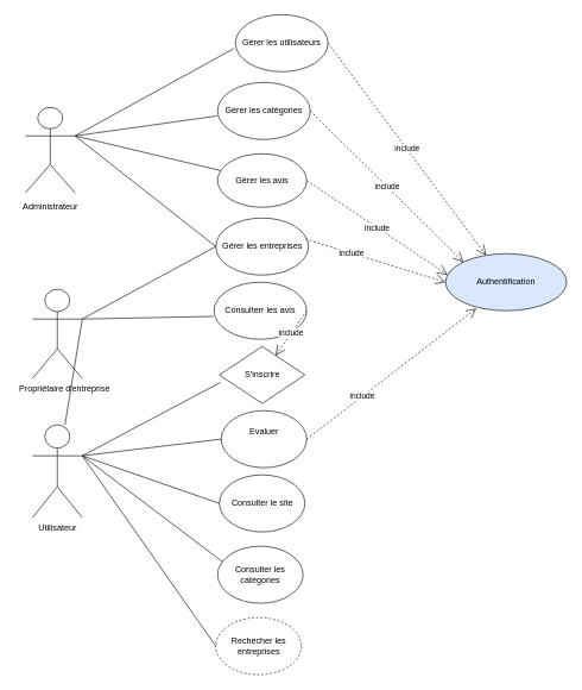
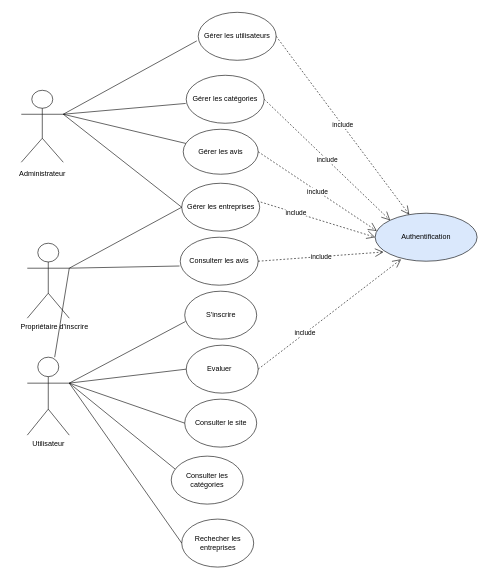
- <mxCell id="13" value="Gérer les catégories" style="ellipse;whiteSpace=wrap;html=1;" parent="1" vertex="1"><mxGeometry x="305" y="115" width="130" height="80" as="geometry" /></mxCell>
+ <mxCell id="13" value="Gérer les catégories" style="ellipse;whiteSpace=wrap;html=1;" parent="1" vertex="1"><mxGeometry x="310" y="125" width="130" height="80" as="geometry" /></mxCell>
- <mxCell id="7" value="include" style="endArrow=open;endSize=12;dashed=1;html=1;rounded=0;exitX=1;exitY=0.5;exitDx=0;exitDy=0;" parent="1" source="4" target="33" edge="1"><mxGeometry width="160" relative="1" as="geometry"><mxPoint x="465" y="275" as="sourcePoint" /><mxPoint x="625" y="275" as="targetPoint" /></mxGeometry></mxCell>
+ <mxCell id="7" value="include" style="endArrow=open;endSize=12;dashed=1;html=1;rounded=0;entryX=0.082;entryY=0.808;entryDx=0;entryDy=0;exitX=1;exitY=0.5;exitDx=0;exitDy=0;entryPerimeter=0;" parent="1" source="4" target="3" edge="1"><mxGeometry width="160" relative="1" as="geometry"><mxPoint x="465" y="275" as="sourcePoint" /><mxPoint x="625" y="275" as="targetPoint" /></mxGeometry></mxCell>
- <mxCell id="33" value="S'inscrire" style="rhombus;whiteSpace=wrap;html=1;" vertex="1" parent="1"><mxGeometry x="307.5" y="485" width="120" height="80" as="geometry" /></mxCell>
+ <mxCell id="33" value="S'inscrire" style="ellipse;whiteSpace=wrap;html=1;" vertex="1" parent="1"><mxGeometry x="307.5" y="485" width="120" height="80" as="geometry" /></mxCell>
- <mxCell id="17" value="&amp;nbsp; &amp;nbsp; &amp;nbsp; Propriétaire d'entreprise" style="shape=umlActor;verticalLabelPosition=bottom;verticalAlign=top;html=1;outlineConnect=0;" parent="1" vertex="1"><mxGeometry x="45" y="405" width="70" height="125" as="geometry" /></mxCell>
+ <mxCell id="17" value="&amp;nbsp; &amp;nbsp; &amp;nbsp; Propriétaire d'inscrire" style="shape=umlActor;verticalLabelPosition=bottom;verticalAlign=top;html=1;outlineConnect=0;" parent="1" vertex="1"><mxGeometry x="45" y="405" width="70" height="125" as="geometry" /></mxCell>
- <mxCell id="24" value="Evaluer" style="text;html=1;align=center;verticalAlign=middle;resizable=0;points=[];autosize=1;strokeColor=none;fillColor=none;" parent="1" vertex="1"><mxGeometry x="340" y="590" width="60" height="30" as="geometry" /></mxCell>
+ <mxCell id="24" value="Evaluer" style="text;html=1;align=center;verticalAlign=middle;resizable=0;points=[];autosize=1;strokeColor=none;fillColor=none;" parent="1" vertex="1"><mxGeometry x="335" y="600" width="60" height="30" as="geometry" /></mxCell>
- <mxCell id="21" value="Consulter les catégories" style="ellipse;whiteSpace=wrap;html=1;" parent="1" vertex="1"><mxGeometry x="305" y="765" width="120" height="80" as="geometry" /></mxCell>
+ <mxCell id="21" value="Consulter les catégories" style="ellipse;whiteSpace=wrap;html=1;" parent="1" vertex="1"><mxGeometry x="285" y="760" width="120" height="80" as="geometry" /></mxCell>
- <mxCell id="26" value="Rechecher les entreprises" style="ellipse;whiteSpace=wrap;html=1;dashed=1;" parent="1" vertex="1"><mxGeometry x="302.5" y="865" width="120" height="80" as="geometry" /></mxCell>
+ <mxCell id="26" value="Rechecher les entreprises" style="ellipse;whiteSpace=wrap;html=1;" parent="1" vertex="1"><mxGeometry x="302.5" y="865" width="120" height="80" as="geometry" /></mxCell>
